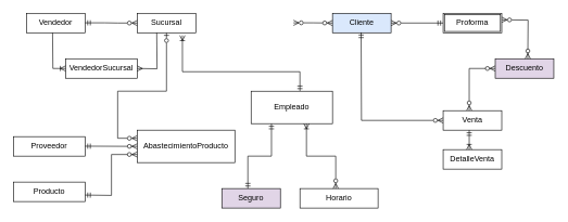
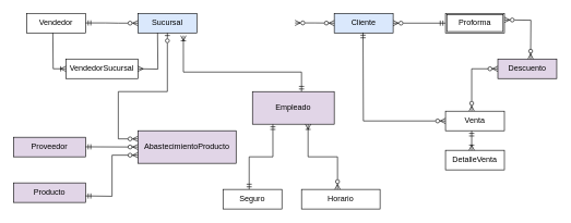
- <mxCell id="3" value="Sucursal" style="rounded=0;whiteSpace=wrap;html=1;" vertex="1" parent="1"><mxGeometry x="210" y="20" width="90" height="30" as="geometry" /></mxCell>
+ <mxCell id="3" value="Sucursal" style="rounded=0;whiteSpace=wrap;html=1;fillColor=#dae8fc;" vertex="1" parent="1"><mxGeometry x="210" y="20" width="90" height="30" as="geometry" /></mxCell>
- <mxCell id="26" value="Empleado" style="rounded=0;whiteSpace=wrap;html=1;" vertex="1" parent="1"><mxGeometry x="385" y="140" width="125" height="50" as="geometry" /></mxCell>
+ <mxCell id="26" value="Empleado" style="rounded=0;whiteSpace=wrap;html=1;fillColor=#e1d5e7;" vertex="1" parent="1"><mxGeometry x="385" y="140" width="125" height="50" as="geometry" /></mxCell>
- <mxCell id="21" value="Proveedor" style="rounded=0;whiteSpace=wrap;html=1;" vertex="1" parent="1"><mxGeometry x="20" y="210" width="110" height="30" as="geometry" /></mxCell>
+ <mxCell id="21" value="Proveedor" style="rounded=0;whiteSpace=wrap;html=1;fillColor=#e1d5e7;" vertex="1" parent="1"><mxGeometry x="20" y="210" width="110" height="30" as="geometry" /></mxCell>
- <mxCell id="20" value="AbastecimientoProducto" style="rounded=0;whiteSpace=wrap;html=1;" vertex="1" parent="1"><mxGeometry x="210" y="200" width="150" height="50" as="geometry" /></mxCell>
+ <mxCell id="20" value="AbastecimientoProducto" style="rounded=0;whiteSpace=wrap;html=1;fillColor=#e1d5e7;" vertex="1" parent="1"><mxGeometry x="210" y="200" width="150" height="50" as="geometry" /></mxCell>
- <mxCell id="23" value="Producto" style="rounded=0;whiteSpace=wrap;html=1;" vertex="1" parent="1"><mxGeometry x="20" y="280" width="110" height="30" as="geometry" /></mxCell>
+ <mxCell id="23" value="Producto" style="rounded=0;whiteSpace=wrap;html=1;fillColor=#e1d5e7;" vertex="1" parent="1"><mxGeometry x="20" y="280" width="110" height="30" as="geometry" /></mxCell>
- <mxCell id="28" value="Seguro" style="rounded=0;whiteSpace=wrap;html=1;fillColor=#e1d5e7;" vertex="1" parent="1"><mxGeometry x="340" y="290" width="90" height="30" as="geometry" /></mxCell>
+ <mxCell id="28" value="Seguro" style="rounded=0;whiteSpace=wrap;html=1;" vertex="1" parent="1"><mxGeometry x="340" y="290" width="90" height="30" as="geometry" /></mxCell>
